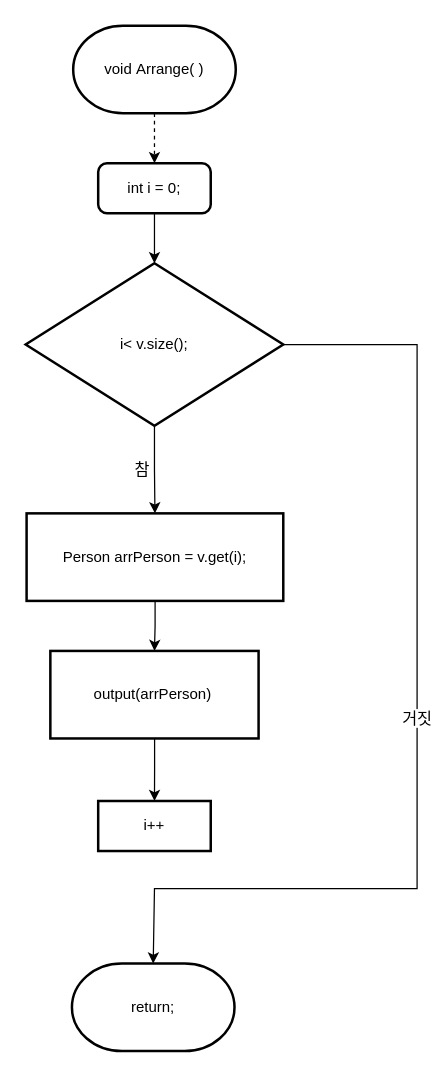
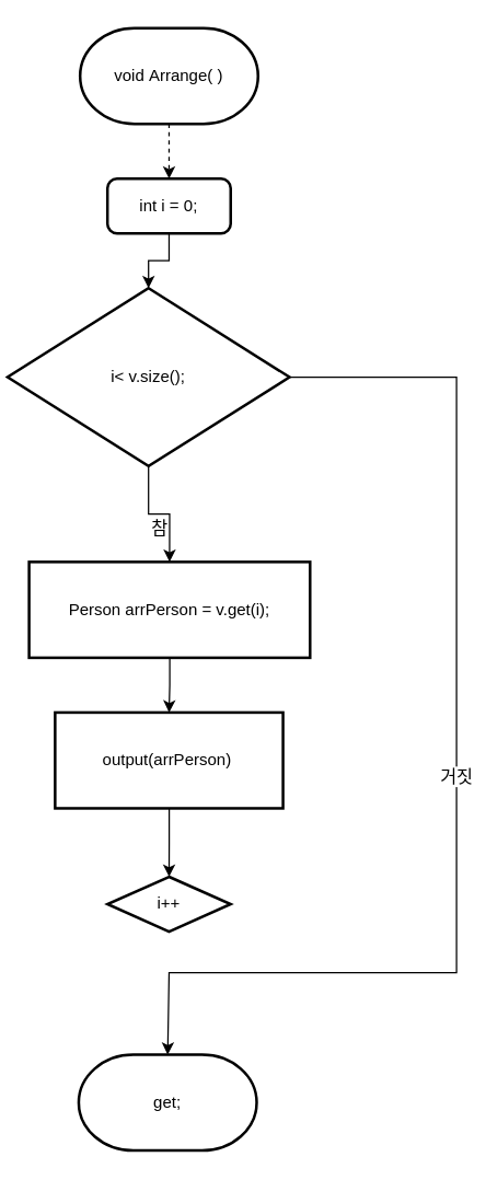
- <mxCell id="9" value="i&amp;lt; v.size();" style="strokeWidth=2;html=1;shape=mxgraph.flowchart.decision;whiteSpace=wrap;" vertex="1" parent="1"><mxGeometry x="20" y="210" width="206" height="130" as="geometry" /></mxCell>
+ <mxCell id="9" value="i&amp;lt; v.size();" style="strokeWidth=2;html=1;shape=mxgraph.flowchart.decision;whiteSpace=wrap;" vertex="1" parent="1"><mxGeometry x="5" y="210" width="206" height="130" as="geometry" /></mxCell>
- <mxCell id="12" value="i++" style="rounded=1;whiteSpace=wrap;html=1;absoluteArcSize=1;arcSize=0;strokeWidth=2;" vertex="1" parent="1"><mxGeometry x="78" y="640" width="90" height="40" as="geometry" /></mxCell>
+ <mxCell id="12" value="i++" style="rhombus;whiteSpace=wrap;html=1;absoluteArcSize=1;arcSize=0;strokeWidth=2;" vertex="1" parent="1"><mxGeometry x="78" y="640" width="90" height="40" as="geometry" /></mxCell>
- <mxCell id="6" value="return;" style="strokeWidth=2;html=1;shape=mxgraph.flowchart.terminator;whiteSpace=wrap;" vertex="1" parent="1"><mxGeometry x="57" y="770" width="130" height="70" as="geometry" /></mxCell>
+ <mxCell id="6" value="get;" style="strokeWidth=2;html=1;shape=mxgraph.flowchart.terminator;whiteSpace=wrap;" vertex="1" parent="1"><mxGeometry x="57" y="770" width="130" height="70" as="geometry" /></mxCell>
